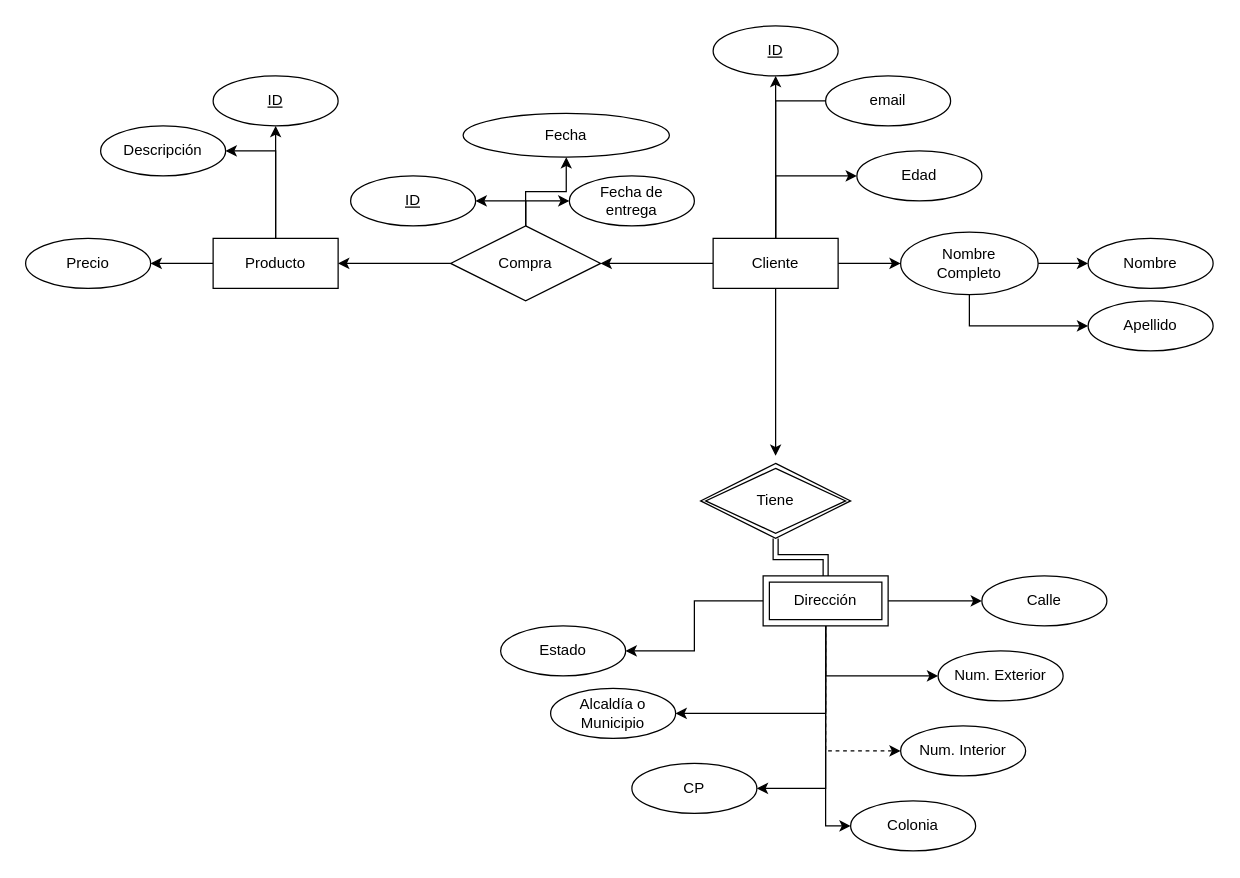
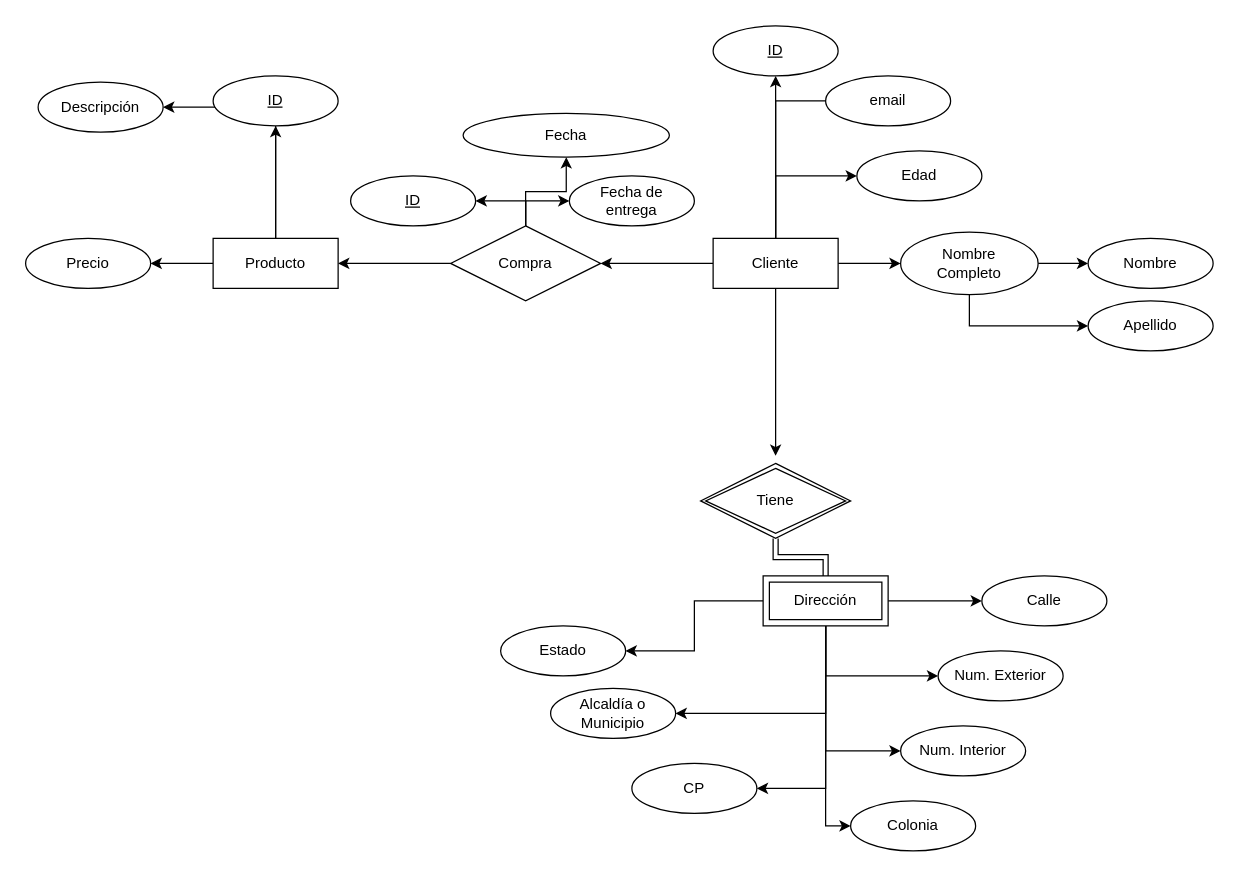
- <mxCell id="45" value="Descripción" style="ellipse;whiteSpace=wrap;html=1;align=center;fontStyle=0" vertex="1" parent="1"><mxGeometry y="100" width="100" height="40" as="geometry" x="80" /></mxCell>
+ <mxCell id="45" value="Descripción" style="ellipse;whiteSpace=wrap;html=1;align=center;fontStyle=0" vertex="1" parent="1"><mxGeometry x="30" y="65" width="100" height="40" as="geometry" /></mxCell>
- <mxCell id="24" style="edgeStyle=orthogonalEdgeStyle;rounded=0;orthogonalLoop=1;jettySize=auto;html=1;exitX=0.5;exitY=1;exitDx=0;exitDy=0;entryX=0;entryY=0.5;entryDx=0;entryDy=0;dashed=1;" edge="1" parent="1" source="28" target="35"><mxGeometry relative="1" as="geometry" /></mxCell>
+ <mxCell id="24" style="edgeStyle=orthogonalEdgeStyle;rounded=0;orthogonalLoop=1;jettySize=auto;html=1;exitX=0.5;exitY=1;exitDx=0;exitDy=0;entryX=0;entryY=0.5;entryDx=0;entryDy=0;" edge="1" parent="1" source="28" target="35"><mxGeometry relative="1" as="geometry" /></mxCell>
